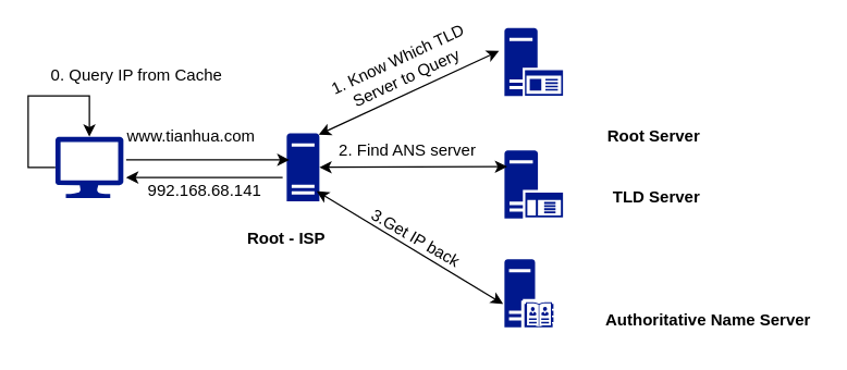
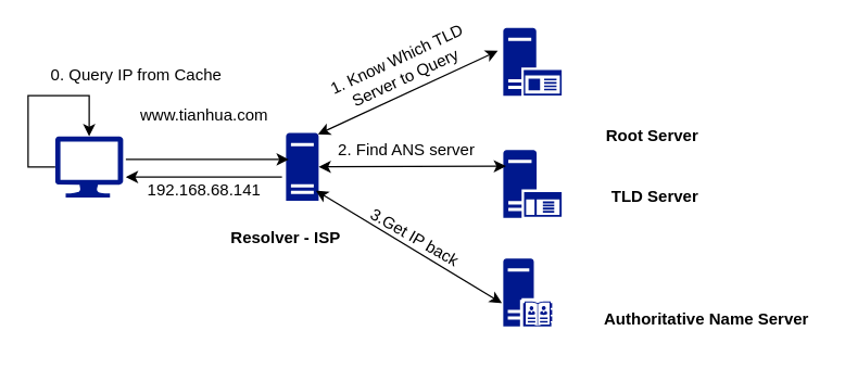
- <mxCell id="17" value="www.tianhua.com" style="text;html=1;strokeColor=none;fillColor=none;align=center;verticalAlign=middle;whiteSpace=wrap;rounded=0;" vertex="1" parent="1"><mxGeometry x="100" y="90" width="80" height="20" as="geometry" /></mxCell>
+ <mxCell id="17" value="www.tianhua.com" style="text;html=1;strokeColor=none;fillColor=none;align=center;verticalAlign=middle;whiteSpace=wrap;rounded=0;" vertex="1" parent="1"><mxGeometry x="110" y="75" width="80" height="20" as="geometry" /></mxCell>
- <mxCell id="19" value="992.168.68.141" style="text;html=1;strokeColor=none;fillColor=none;align=center;verticalAlign=middle;whiteSpace=wrap;rounded=0;" vertex="1" parent="1"><mxGeometry x="110" y="130" width="80" height="20" as="geometry" /></mxCell>
+ <mxCell id="19" value="192.168.68.141" style="text;html=1;strokeColor=none;fillColor=none;align=center;verticalAlign=middle;whiteSpace=wrap;rounded=0;" vertex="1" parent="1"><mxGeometry x="110" y="130" width="80" height="20" as="geometry" /></mxCell>
- <mxCell id="12" value="&lt;b&gt;Root - ISP&lt;/b&gt;" style="text;html=1;strokeColor=none;fillColor=none;align=center;verticalAlign=middle;whiteSpace=wrap;rounded=0;" vertex="1" parent="1"><mxGeometry x="160" y="160" width="100" height="30" as="geometry" /></mxCell>
+ <mxCell id="12" value="&lt;b&gt;Resolver - ISP&lt;/b&gt;" style="text;html=1;strokeColor=none;fillColor=none;align=center;verticalAlign=middle;whiteSpace=wrap;rounded=0;" vertex="1" parent="1"><mxGeometry x="160" y="160" width="100" height="30" as="geometry" /></mxCell>
